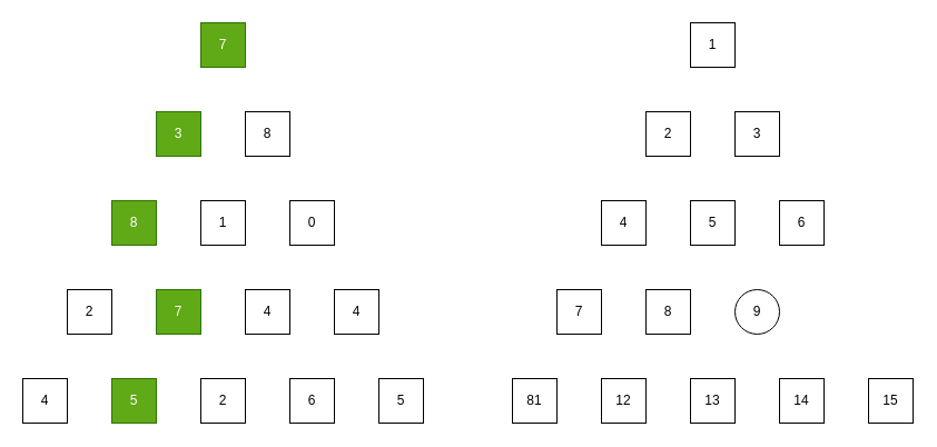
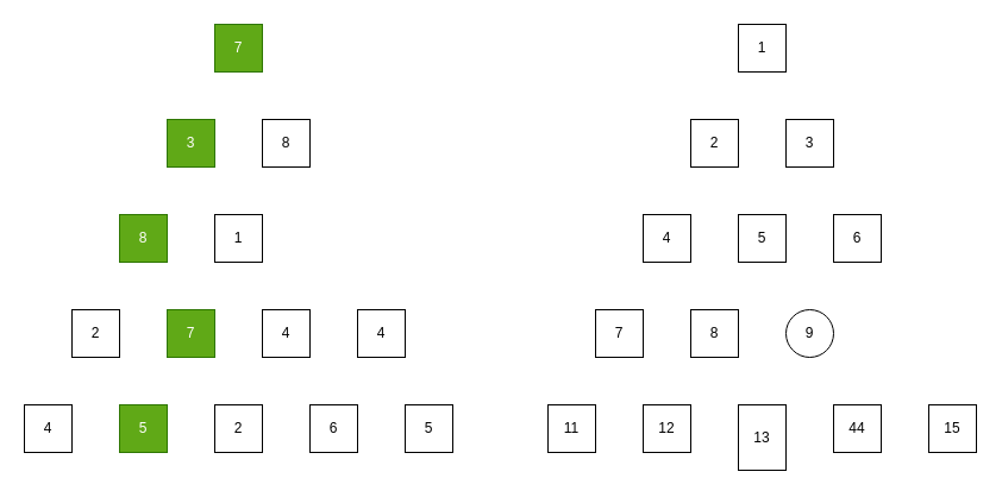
- <mxCell id="7" value="0" style="rounded=0;whiteSpace=wrap;html=1;" vertex="1" parent="1"><mxGeometry x="260" y="180" width="40" height="40" as="geometry" /></mxCell>
- <mxCell id="26" value="81" style="rounded=0;whiteSpace=wrap;html=1;" vertex="1" parent="1"><mxGeometry x="460" y="340" width="40" height="40" as="geometry" /></mxCell>
+ <mxCell id="26" value="11" style="rounded=0;whiteSpace=wrap;html=1;" vertex="1" parent="1"><mxGeometry x="460" y="340" width="40" height="40" as="geometry" /></mxCell>
- <mxCell id="28" value="13" style="rounded=0;whiteSpace=wrap;html=1;" vertex="1" parent="1"><mxGeometry x="620" y="340" width="40" height="40" as="geometry" /></mxCell>
+ <mxCell id="28" value="13" style="rounded=0;whiteSpace=wrap;html=1;" vertex="1" parent="1"><mxGeometry x="620" y="340" width="40" height="55" as="geometry" /></mxCell>
- <mxCell id="29" value="14" style="rounded=0;whiteSpace=wrap;html=1;" vertex="1" parent="1"><mxGeometry x="700" y="340" width="40" height="40" as="geometry" /></mxCell>
+ <mxCell id="29" value="44" style="rounded=0;whiteSpace=wrap;html=1;" vertex="1" parent="1"><mxGeometry x="700" y="340" width="40" height="40" as="geometry" /></mxCell>
